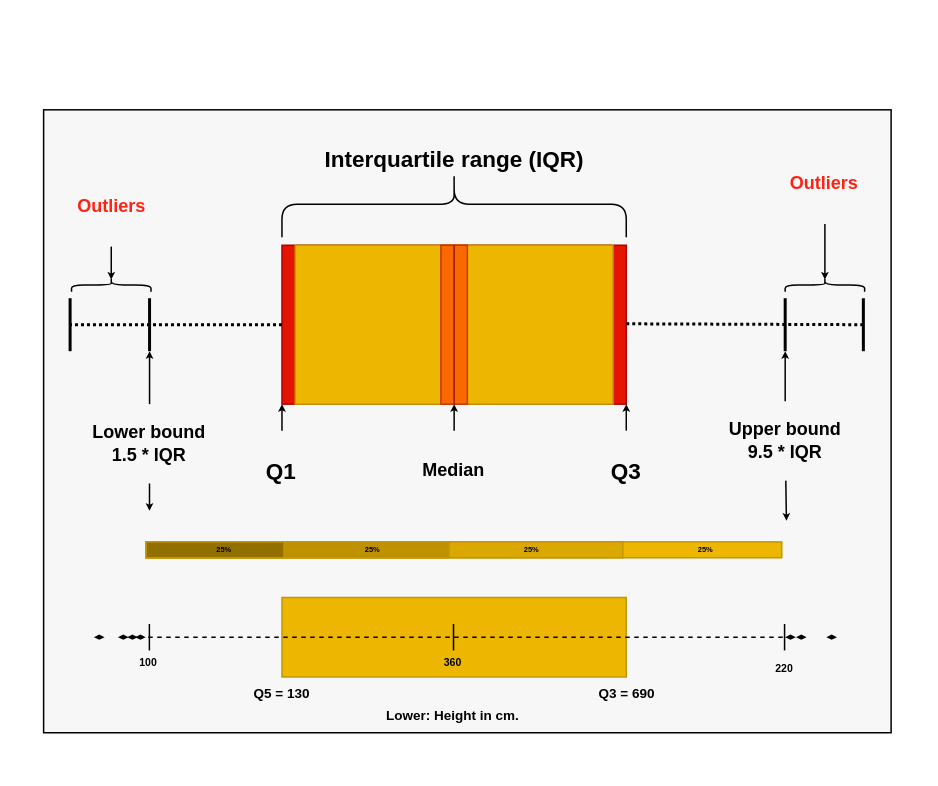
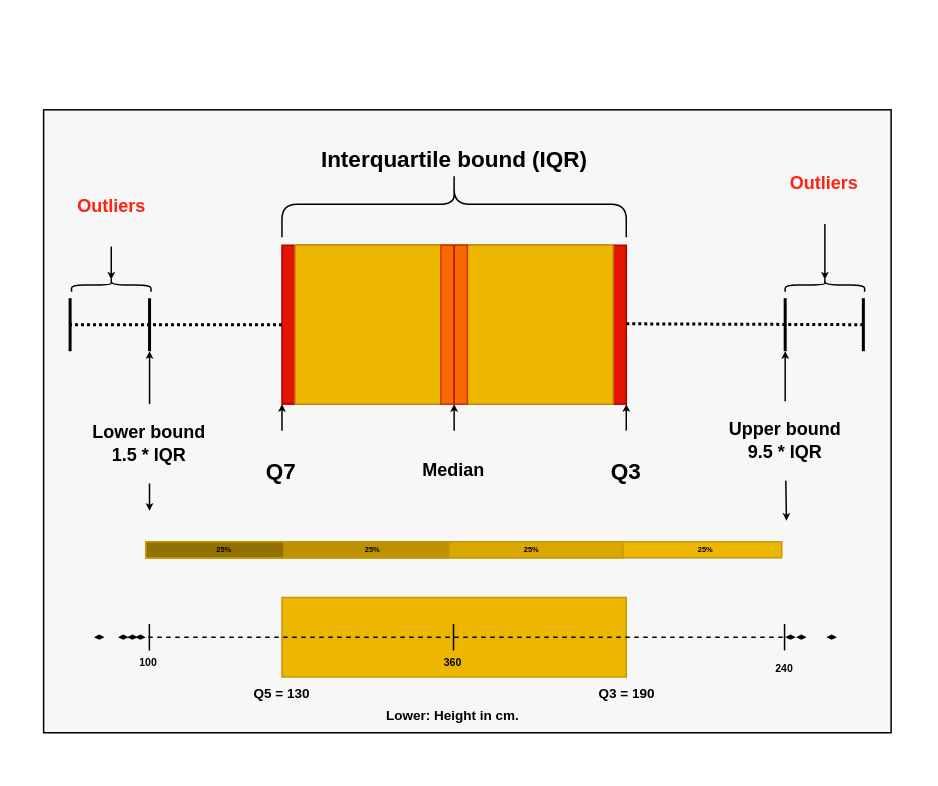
- <mxCell id="11" value="&lt;font style=&quot;font-size: 15px;&quot;&gt;Interquartile range (IQR)&lt;/font&gt;" style="text;strokeColor=none;fillColor=none;html=1;fontSize=24;fontStyle=1;verticalAlign=middle;align=center;fontColor=#000000;container=0;" parent="1" vertex="1"><mxGeometry x="213.804" y="68" width="176.562" height="70.625" as="geometry" /></mxCell>
+ <mxCell id="11" value="&lt;font style=&quot;font-size: 15px;&quot;&gt;Interquartile bound (IQR)&lt;/font&gt;" style="text;strokeColor=none;fillColor=none;html=1;fontSize=24;fontStyle=1;verticalAlign=middle;align=center;fontColor=#000000;container=0;" parent="1" vertex="1"><mxGeometry x="213.804" y="68" width="176.562" height="70.625" as="geometry" /></mxCell>
- <mxCell id="13" value="&lt;font size=&quot;1&quot; color=&quot;#000000&quot;&gt;&lt;b style=&quot;font-size: 15px;&quot;&gt;Q1&lt;/b&gt;&lt;/font&gt;" style="text;html=1;strokeColor=none;fillColor=none;align=center;verticalAlign=middle;whiteSpace=wrap;rounded=0;container=0;" parent="1" vertex="1"><mxGeometry x="134.352" y="286.594" width="105.937" height="52.969" as="geometry" /></mxCell>
+ <mxCell id="13" value="&lt;font size=&quot;1&quot; color=&quot;#000000&quot;&gt;&lt;b style=&quot;font-size: 15px;&quot;&gt;Q7&lt;/b&gt;&lt;/font&gt;" style="text;html=1;strokeColor=none;fillColor=none;align=center;verticalAlign=middle;whiteSpace=wrap;rounded=0;container=0;" parent="1" vertex="1"><mxGeometry x="134.352" y="286.594" width="105.937" height="52.969" as="geometry" /></mxCell>
- <mxCell id="35" value="&lt;font size=&quot;1&quot; color=&quot;#000000&quot;&gt;&lt;b style=&quot;font-size: 7px;&quot;&gt;220&lt;/b&gt;&lt;/font&gt;" style="text;html=1;strokeColor=none;fillColor=none;align=center;verticalAlign=middle;whiteSpace=wrap;rounded=0;fontSize=8;fontColor=#FF2212;container=0;" parent="1" vertex="1"><mxGeometry x="505.131" y="434.906" width="35.312" height="17.656" as="geometry" /></mxCell>
+ <mxCell id="35" value="&lt;font size=&quot;1&quot; color=&quot;#000000&quot;&gt;&lt;b style=&quot;font-size: 7px;&quot;&gt;240&lt;/b&gt;&lt;/font&gt;" style="text;html=1;strokeColor=none;fillColor=none;align=center;verticalAlign=middle;whiteSpace=wrap;rounded=0;fontSize=8;fontColor=#FF2212;container=0;" parent="1" vertex="1"><mxGeometry x="505.131" y="434.906" width="35.312" height="17.656" as="geometry" /></mxCell>
- <mxCell id="38" value="&lt;font size=&quot;1&quot; color=&quot;#000000&quot;&gt;&lt;b style=&quot;font-size: 9px;&quot;&gt;Q3 = 690&lt;/b&gt;&lt;/font&gt;" style="text;html=1;strokeColor=none;fillColor=none;align=center;verticalAlign=middle;whiteSpace=wrap;rounded=0;fontSize=8;fontColor=#FF2212;container=0;" parent="1" vertex="1"><mxGeometry x="381.538" y="452.562" width="70.625" height="17.656" as="geometry" /></mxCell>
+ <mxCell id="38" value="&lt;font size=&quot;1&quot; color=&quot;#000000&quot;&gt;&lt;b style=&quot;font-size: 9px;&quot;&gt;Q3 = 190&lt;/b&gt;&lt;/font&gt;" style="text;html=1;strokeColor=none;fillColor=none;align=center;verticalAlign=middle;whiteSpace=wrap;rounded=0;fontSize=8;fontColor=#FF2212;container=0;" parent="1" vertex="1"><mxGeometry x="381.538" y="452.562" width="70.625" height="17.656" as="geometry" /></mxCell>
